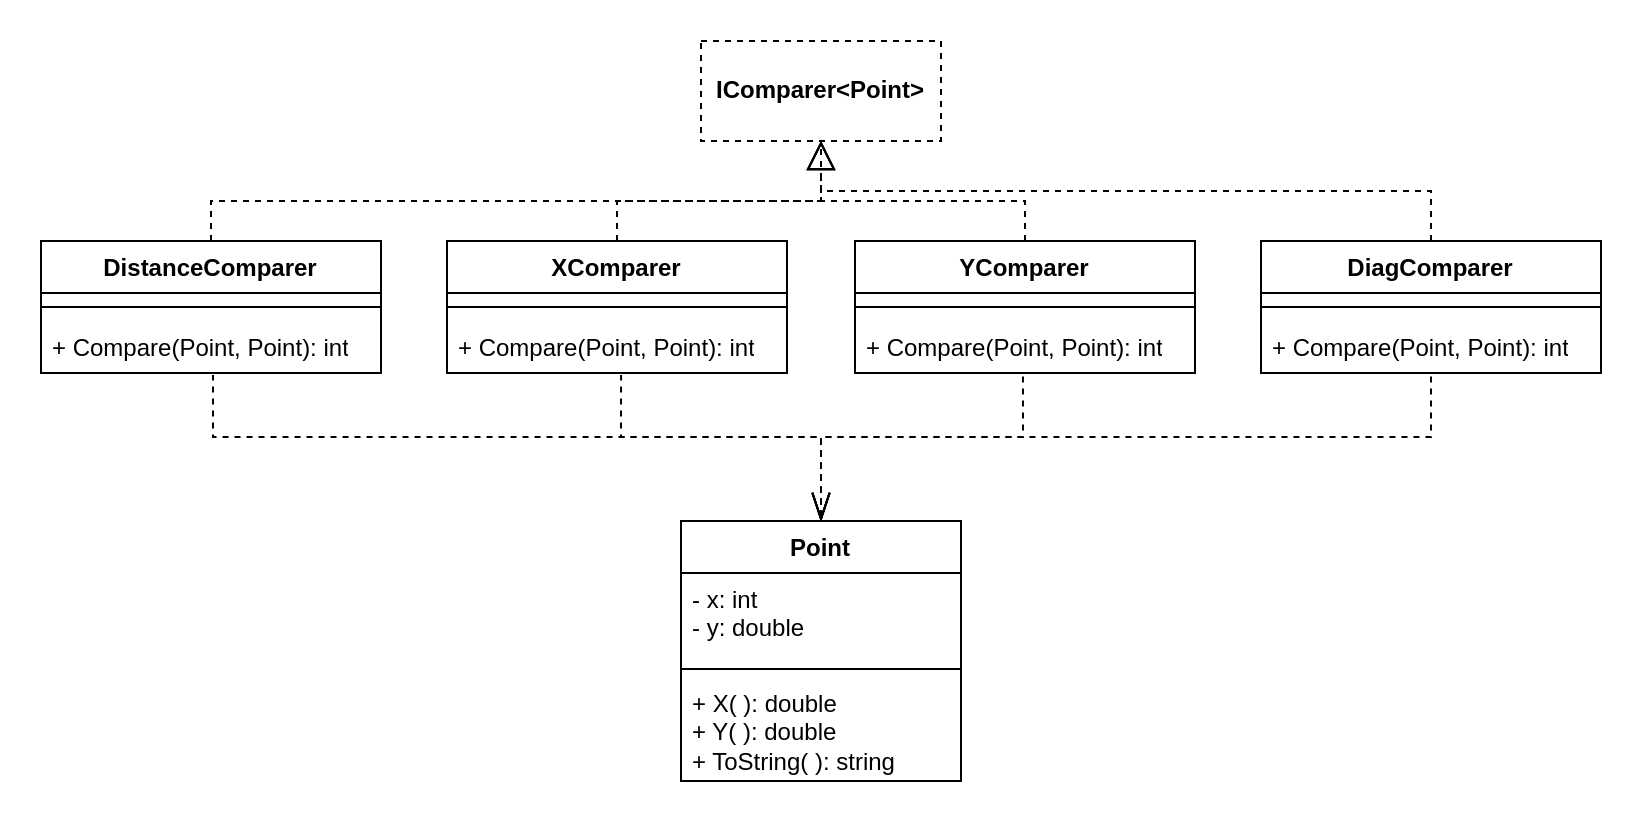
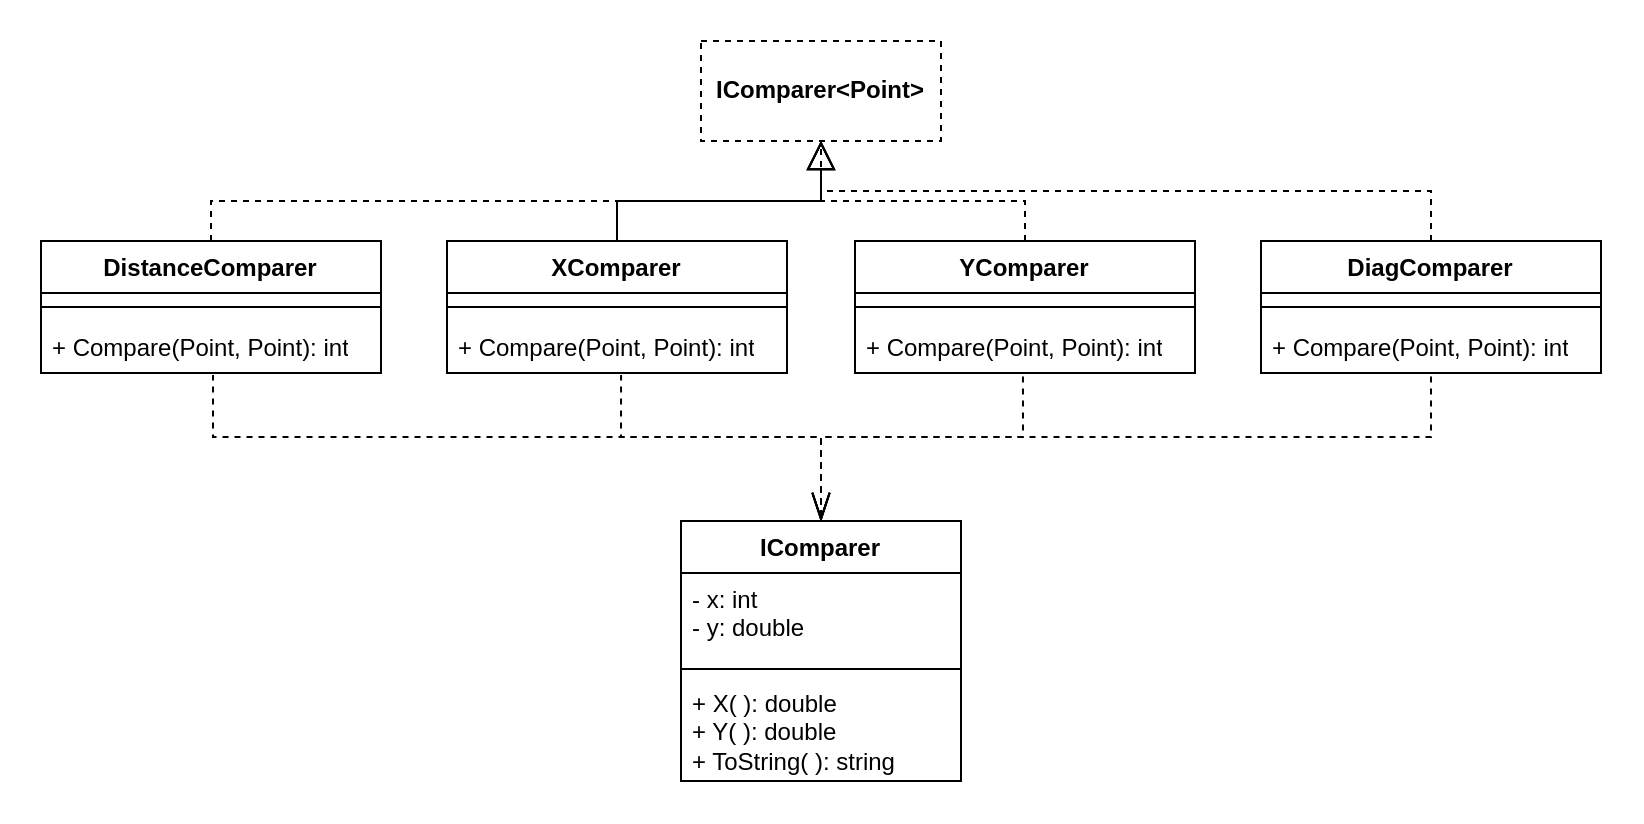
- <mxCell id="10" style="edgeStyle=orthogonalEdgeStyle;rounded=0;orthogonalLoop=1;jettySize=auto;html=1;exitX=0.5;exitY=0;exitDx=0;exitDy=0;entryX=0.5;entryY=1;entryDx=0;entryDy=0;endArrow=block;endFill=0;endSize=12;dashed=1;" edge="1" parent="1" source="11" target="18"><mxGeometry relative="1" as="geometry" /></mxCell>
+ <mxCell id="10" style="edgeStyle=orthogonalEdgeStyle;rounded=0;orthogonalLoop=1;jettySize=auto;html=1;exitX=0.5;exitY=0;exitDx=0;exitDy=0;entryX=0.5;entryY=1;entryDx=0;entryDy=0;endArrow=block;endFill=0;endSize=12;dashed=0;" edge="1" parent="1" source="11" target="18"><mxGeometry relative="1" as="geometry" /></mxCell>
- <mxCell id="2" value="Point" style="swimlane;fontStyle=1;align=center;verticalAlign=top;childLayout=stackLayout;horizontal=1;startSize=26;horizontalStack=0;resizeParent=1;resizeParentMax=0;resizeLast=0;collapsible=1;marginBottom=0;whiteSpace=wrap;html=1;" parent="1" vertex="1"><mxGeometry x="340" y="260" width="140" height="130" as="geometry" /></mxCell>
+ <mxCell id="2" value="IComparer" style="swimlane;fontStyle=1;align=center;verticalAlign=top;childLayout=stackLayout;horizontal=1;startSize=26;horizontalStack=0;resizeParent=1;resizeParentMax=0;resizeLast=0;collapsible=1;marginBottom=0;whiteSpace=wrap;html=1;" parent="1" vertex="1"><mxGeometry x="340" y="260" width="140" height="130" as="geometry" /></mxCell>
